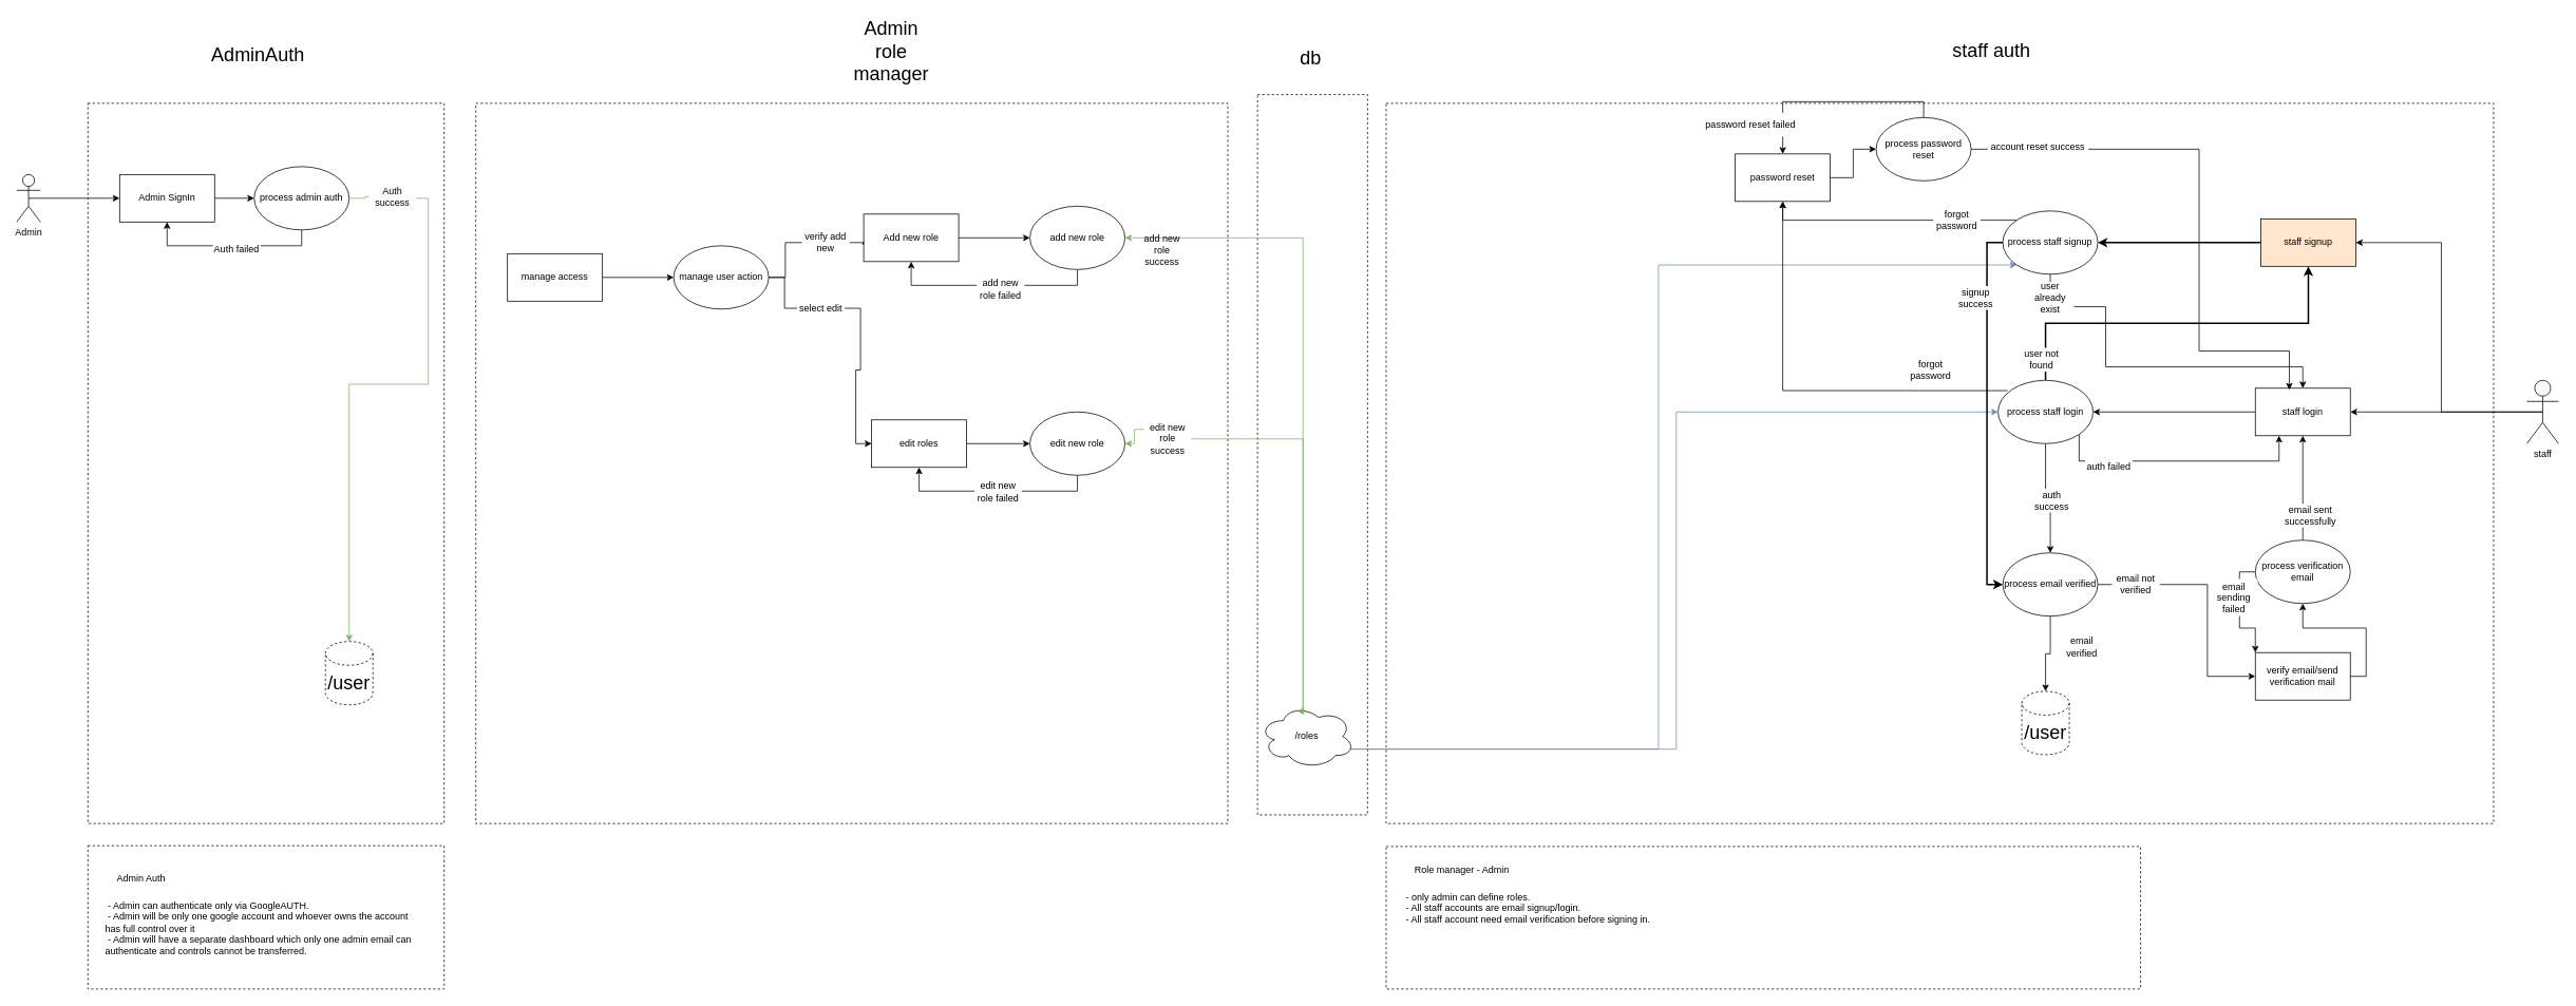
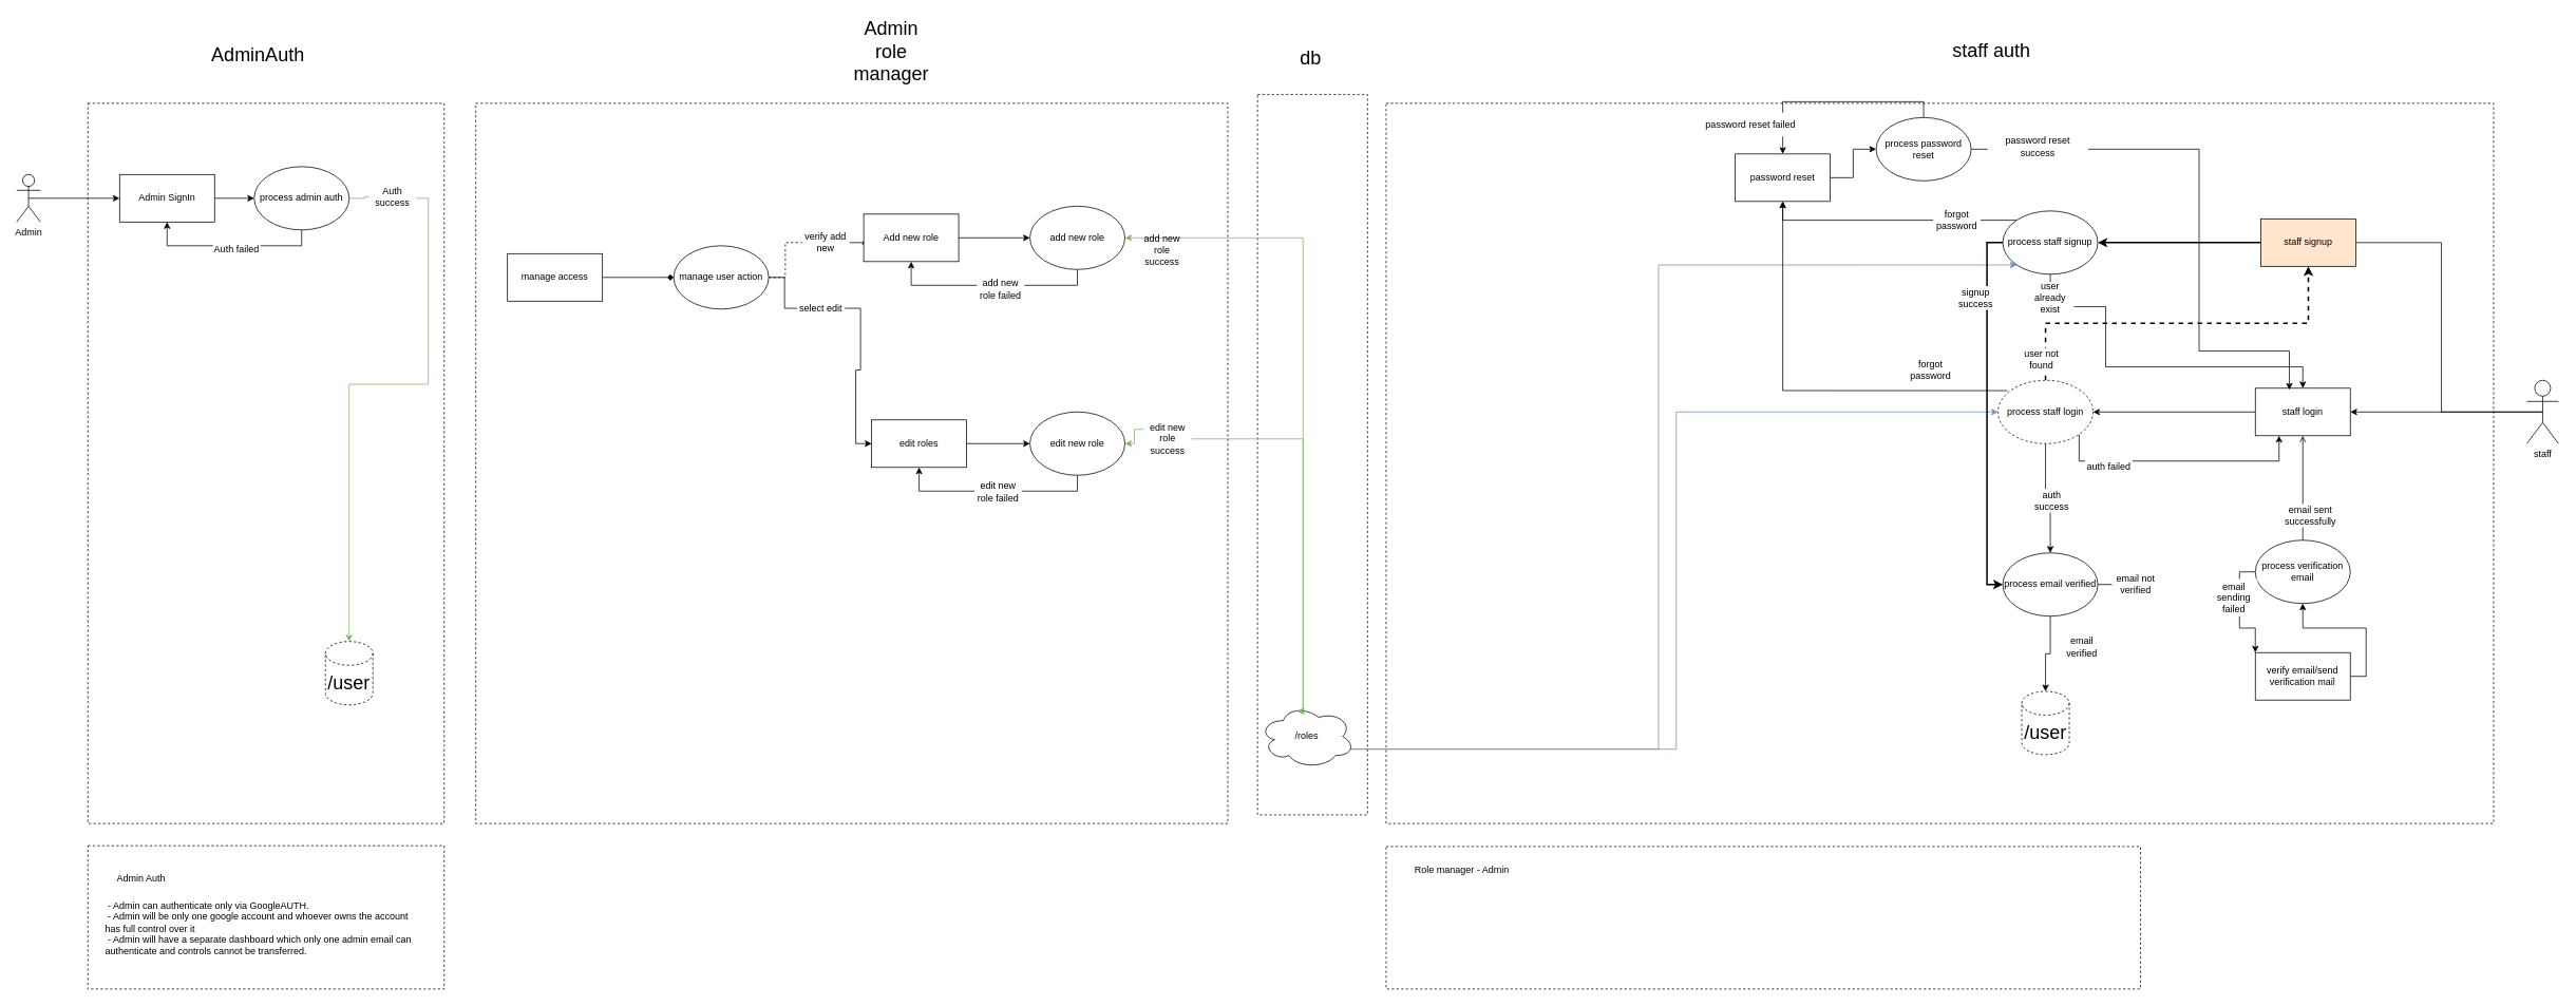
- <mxCell id="84" value="account reset success" style="text;html=1;strokeColor=none;fillColor=default;align=center;verticalAlign=middle;whiteSpace=wrap;rounded=0;fontSize=12;" parent="1" vertex="1"><mxGeometry x="2510" y="170" width="127" height="30" as="geometry" /></mxCell>
+ <mxCell id="84" value="password reset success" style="text;html=1;strokeColor=none;fillColor=default;align=center;verticalAlign=middle;whiteSpace=wrap;rounded=0;fontSize=12;" parent="1" vertex="1"><mxGeometry x="2510" y="170" width="127" height="30" as="geometry" /></mxCell>
- <mxCell id="50" style="edgeStyle=orthogonalEdgeStyle;rounded=0;orthogonalLoop=1;jettySize=auto;html=1;exitX=0.5;exitY=0.5;exitDx=0;exitDy=0;exitPerimeter=0;entryX=1;entryY=0.5;entryDx=0;entryDy=0;fontSize=12;" parent="1" source="51" target="59" edge="1"><mxGeometry relative="1" as="geometry" /></mxCell>
+ <mxCell id="50" style="edgeStyle=orthogonalEdgeStyle;rounded=0;orthogonalLoop=1;jettySize=auto;html=1;exitX=0.5;exitY=0.5;exitDx=0;exitDy=0;exitPerimeter=0;entryX=1;entryY=0.5;entryDx=0;entryDy=0;fontSize=12;endArrow=none;" parent="1" source="51" target="59" edge="1"><mxGeometry relative="1" as="geometry" /></mxCell>
- <mxCell id="92" value="" style="edgeStyle=orthogonalEdgeStyle;rounded=0;orthogonalLoop=1;jettySize=auto;html=1;exitX=1;exitY=0.5;exitDx=0;exitDy=0;endArrow=none;" parent="1" source="17" target="91" edge="1"><mxGeometry relative="1" as="geometry"><mxPoint x="970" y="350" as="sourcePoint" /><mxPoint x="1090" y="300" as="targetPoint" /></mxGeometry></mxCell>
+ <mxCell id="92" value="" style="edgeStyle=orthogonalEdgeStyle;rounded=0;orthogonalLoop=1;jettySize=auto;html=1;exitX=1;exitY=0.5;exitDx=0;exitDy=0;endArrow=none;dashed=1;" parent="1" source="17" target="91" edge="1"><mxGeometry relative="1" as="geometry"><mxPoint x="970" y="350" as="sourcePoint" /><mxPoint x="1090" y="300" as="targetPoint" /></mxGeometry></mxCell>
- <mxCell id="10" style="edgeStyle=orthogonalEdgeStyle;rounded=0;orthogonalLoop=1;jettySize=auto;html=1;exitX=1;exitY=0.5;exitDx=0;exitDy=0;entryX=0;entryY=0.5;entryDx=0;entryDy=0;" parent="1" source="11" target="17" edge="1"><mxGeometry relative="1" as="geometry" /></mxCell>
+ <mxCell id="10" style="edgeStyle=orthogonalEdgeStyle;rounded=0;orthogonalLoop=1;jettySize=auto;html=1;exitX=1;exitY=0.5;exitDx=0;exitDy=0;entryX=0;entryY=0.5;entryDx=0;entryDy=0;endArrow=diamond;" parent="1" source="11" target="17" edge="1"><mxGeometry relative="1" as="geometry" /></mxCell>
- <mxCell id="42" style="edgeStyle=orthogonalEdgeStyle;rounded=0;orthogonalLoop=1;jettySize=auto;html=1;exitX=0.5;exitY=0;exitDx=0;exitDy=0;entryX=0.5;entryY=1;entryDx=0;entryDy=0;fontSize=12;strokeWidth=2;" parent="1" source="45" target="59" edge="1"><mxGeometry relative="1" as="geometry" /></mxCell>
+ <mxCell id="42" style="edgeStyle=orthogonalEdgeStyle;rounded=0;orthogonalLoop=1;jettySize=auto;html=1;exitX=0.5;exitY=0;exitDx=0;exitDy=0;entryX=0.5;entryY=1;entryDx=0;entryDy=0;fontSize=12;strokeWidth=2;dashed=1;" parent="1" source="45" target="59" edge="1"><mxGeometry relative="1" as="geometry" /></mxCell>
- <mxCell id="45" value="process staff login" style="ellipse;whiteSpace=wrap;html=1;" parent="1" vertex="1"><mxGeometry x="2523" y="480" width="120" height="80" as="geometry" /></mxCell>
+ <mxCell id="45" value="process staff login" style="ellipse;whiteSpace=wrap;html=1;dashed=1;" parent="1" vertex="1"><mxGeometry x="2523" y="480" width="120" height="80" as="geometry" /></mxCell>
- <mxCell id="72" style="edgeStyle=orthogonalEdgeStyle;rounded=0;orthogonalLoop=1;jettySize=auto;html=1;exitX=0.5;exitY=0;exitDx=0;exitDy=0;entryX=0.5;entryY=1;entryDx=0;entryDy=0;fontSize=12;" parent="1" source="74" target="37" edge="1"><mxGeometry relative="1" as="geometry" /></mxCell>
+ <mxCell id="72" style="edgeStyle=orthogonalEdgeStyle;rounded=0;orthogonalLoop=1;jettySize=auto;html=1;exitX=0.5;exitY=0;exitDx=0;exitDy=0;entryX=0.5;entryY=1;entryDx=0;entryDy=0;fontSize=12;endArrow=open;" parent="1" source="74" target="37" edge="1"><mxGeometry relative="1" as="geometry" /></mxCell>
- <mxCell id="67" style="edgeStyle=orthogonalEdgeStyle;rounded=0;orthogonalLoop=1;jettySize=auto;html=1;exitX=1;exitY=0.5;exitDx=0;exitDy=0;entryX=0;entryY=0.5;entryDx=0;entryDy=0;fontSize=12;startArrow=none;" parent="1" source="87" target="71" edge="1"><mxGeometry relative="1" as="geometry" /></mxCell>
- <mxCell id="57" value="&amp;nbsp;- only admin can define roles.&lt;br&gt;&amp;nbsp;- All staff accounts are email signup/login.&lt;br&gt;&amp;nbsp;- All staff account need email verification before signing in.&lt;br&gt;&amp;nbsp;" style="text;html=1;strokeColor=none;fillColor=none;align=left;verticalAlign=top;whiteSpace=wrap;rounded=0;fontSize=12;" parent="1" vertex="1"><mxGeometry x="1770" y="1119" width="908" height="59" as="geometry" /></mxCell>
